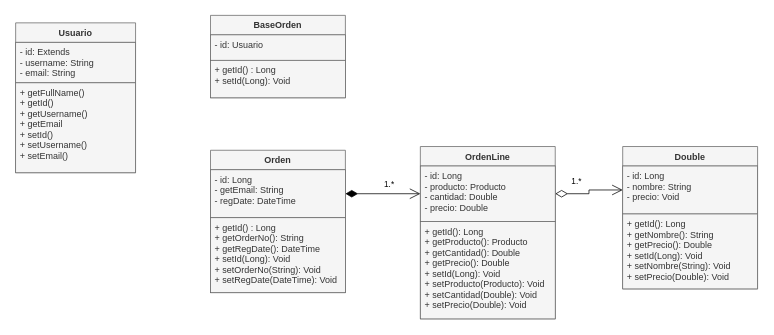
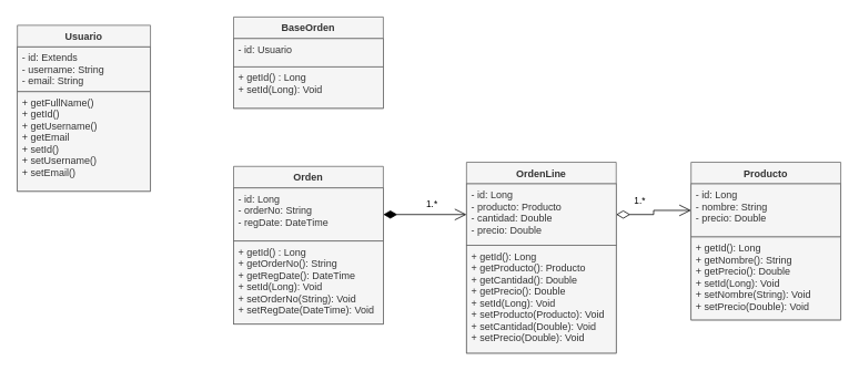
- <mxCell id="15" value="Double" style="swimlane;fontStyle=1;align=center;verticalAlign=top;childLayout=stackLayout;horizontal=1;startSize=26;horizontalStack=0;resizeParent=1;resizeParentMax=0;resizeLast=0;collapsible=1;marginBottom=0;fillColor=#f5f5f5;fontColor=#333333;strokeColor=#666666;" vertex="1" parent="1"><mxGeometry x="830" y="195" width="180" height="190" as="geometry" /></mxCell>
+ <mxCell id="15" value="Producto" style="swimlane;fontStyle=1;align=center;verticalAlign=top;childLayout=stackLayout;horizontal=1;startSize=26;horizontalStack=0;resizeParent=1;resizeParentMax=0;resizeLast=0;collapsible=1;marginBottom=0;fillColor=#f5f5f5;fontColor=#333333;strokeColor=#666666;" vertex="1" parent="1"><mxGeometry x="830" y="195" width="180" height="190" as="geometry" /></mxCell>
- <mxCell id="16" value="- id: Long&#10;- nombre: String&#10;- precio: Void" style="text;align=left;verticalAlign=top;spacingLeft=4;spacingRight=4;overflow=hidden;rotatable=0;points=[[0,0.5],[1,0.5]];portConstraint=eastwest;fillColor=#f5f5f5;fontColor=#333333;strokeColor=#666666;" vertex="1" parent="15"><mxGeometry y="26" width="180" height="64" as="geometry" /></mxCell>
+ <mxCell id="16" value="- id: Long&#10;- nombre: String&#10;- precio: Double" style="text;align=left;verticalAlign=top;spacingLeft=4;spacingRight=4;overflow=hidden;rotatable=0;points=[[0,0.5],[1,0.5]];portConstraint=eastwest;fillColor=#f5f5f5;fontColor=#333333;strokeColor=#666666;" vertex="1" parent="15"><mxGeometry y="26" width="180" height="64" as="geometry" /></mxCell>
- <mxCell id="6" value="- id: Long&#10;- getEmail: String&#10;- regDate: DateTime" style="text;align=left;verticalAlign=top;spacingLeft=4;spacingRight=4;overflow=hidden;rotatable=0;points=[[0,0.5],[1,0.5]];portConstraint=eastwest;fillColor=#f5f5f5;fontColor=#333333;strokeColor=#666666;" vertex="1" parent="5"><mxGeometry y="26" width="180" height="64" as="geometry" /></mxCell>
+ <mxCell id="6" value="- id: Long&#10;- orderNo: String&#10;- regDate: DateTime" style="text;align=left;verticalAlign=top;spacingLeft=4;spacingRight=4;overflow=hidden;rotatable=0;points=[[0,0.5],[1,0.5]];portConstraint=eastwest;fillColor=#f5f5f5;fontColor=#333333;strokeColor=#666666;" vertex="1" parent="5"><mxGeometry y="26" width="180" height="64" as="geometry" /></mxCell>
